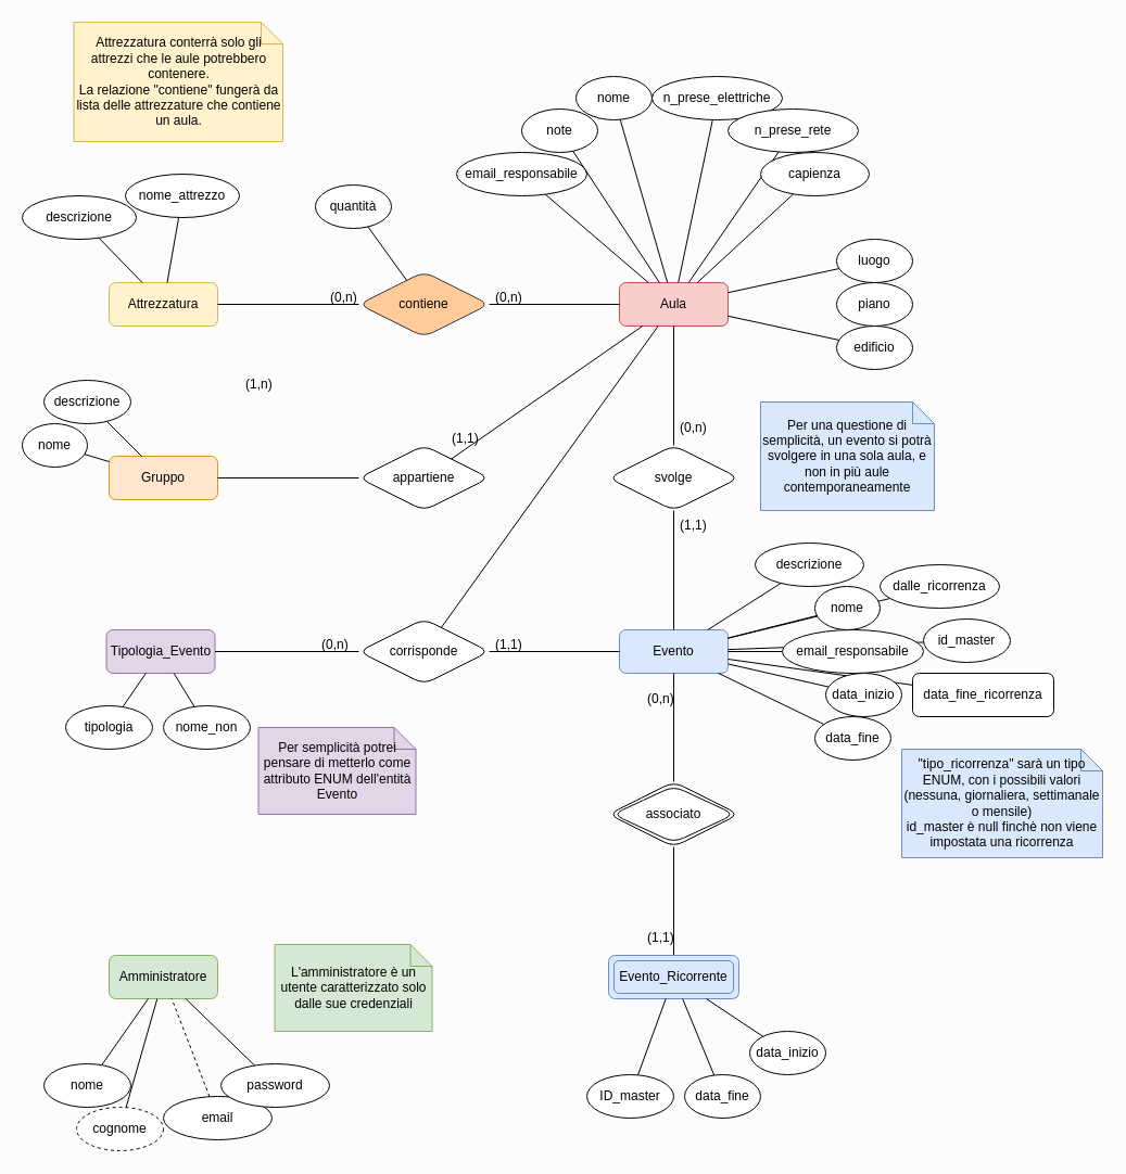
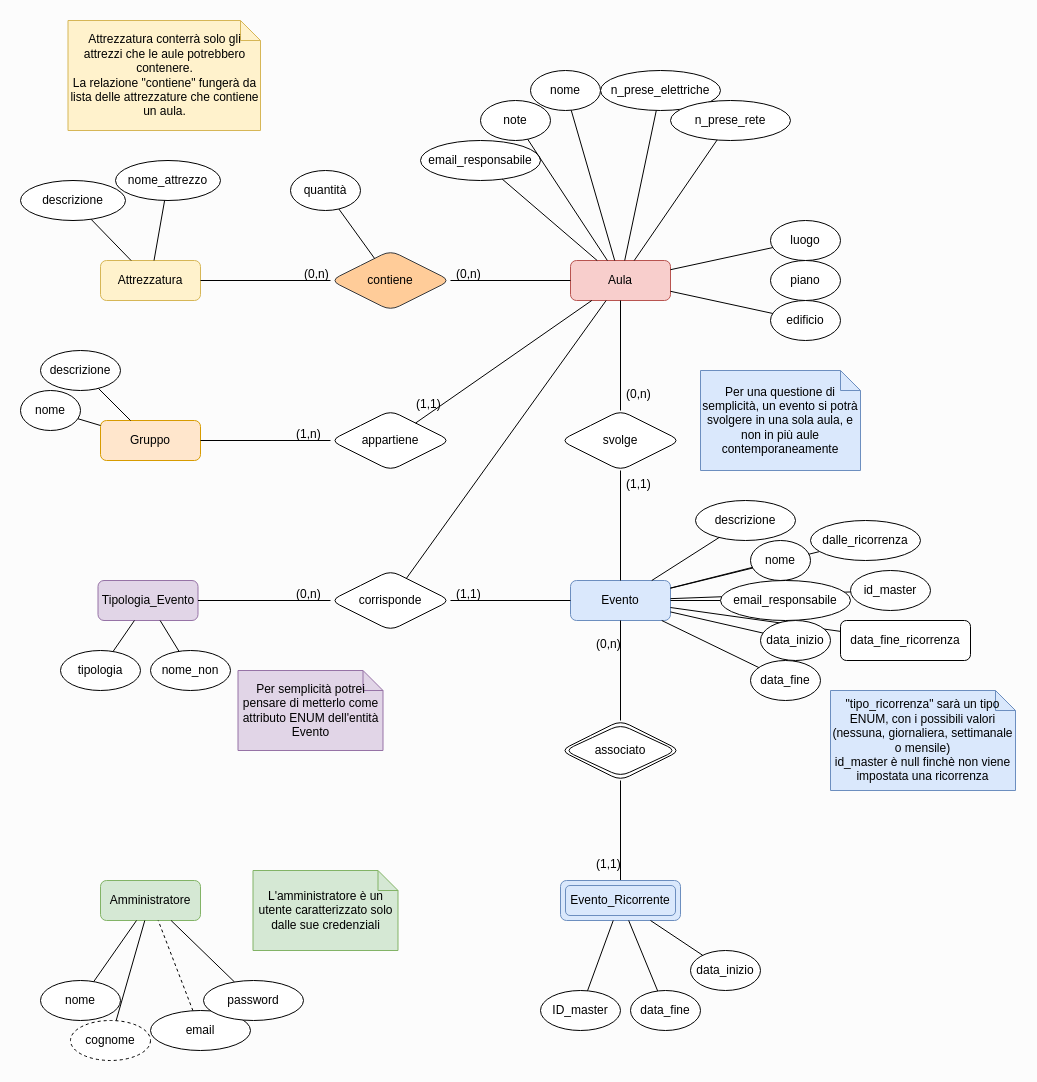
- <mxCell id="75" value="capienza" style="ellipse;whiteSpace=wrap;html=1;align=center;rounded=1;" parent="1" vertex="1"><mxGeometry x="700" y="140" width="100" height="40" as="geometry" /></mxCell>
- <mxCell id="14" value="" style="endArrow=none;html=1;rounded=1;" parent="1" source="2" target="75" edge="1"><mxGeometry width="50" height="50" relative="1" as="geometry"><mxPoint x="930" y="380" as="sourcePoint" /><mxPoint x="900" y="290" as="targetPoint" /></mxGeometry></mxCell>
- <mxCell id="55" value="(1,n)" style="text;strokeColor=none;fillColor=none;spacingLeft=4;spacingRight=4;overflow=hidden;rotatable=0;points=[[0,0.5],[1,0.5]];portConstraint=eastwest;fontSize=12;whiteSpace=wrap;html=1;rounded=1;" parent="1" vertex="1"><mxGeometry x="220" y="340" width="40" height="20" as="geometry" /></mxCell>
+ <mxCell id="55" value="(1,n)" style="text;strokeColor=none;fillColor=none;spacingLeft=4;spacingRight=4;overflow=hidden;rotatable=0;points=[[0,0.5],[1,0.5]];portConstraint=eastwest;fontSize=12;whiteSpace=wrap;html=1;rounded=1;" parent="1" vertex="1"><mxGeometry x="290" y="420" width="40" height="20" as="geometry" /></mxCell>
